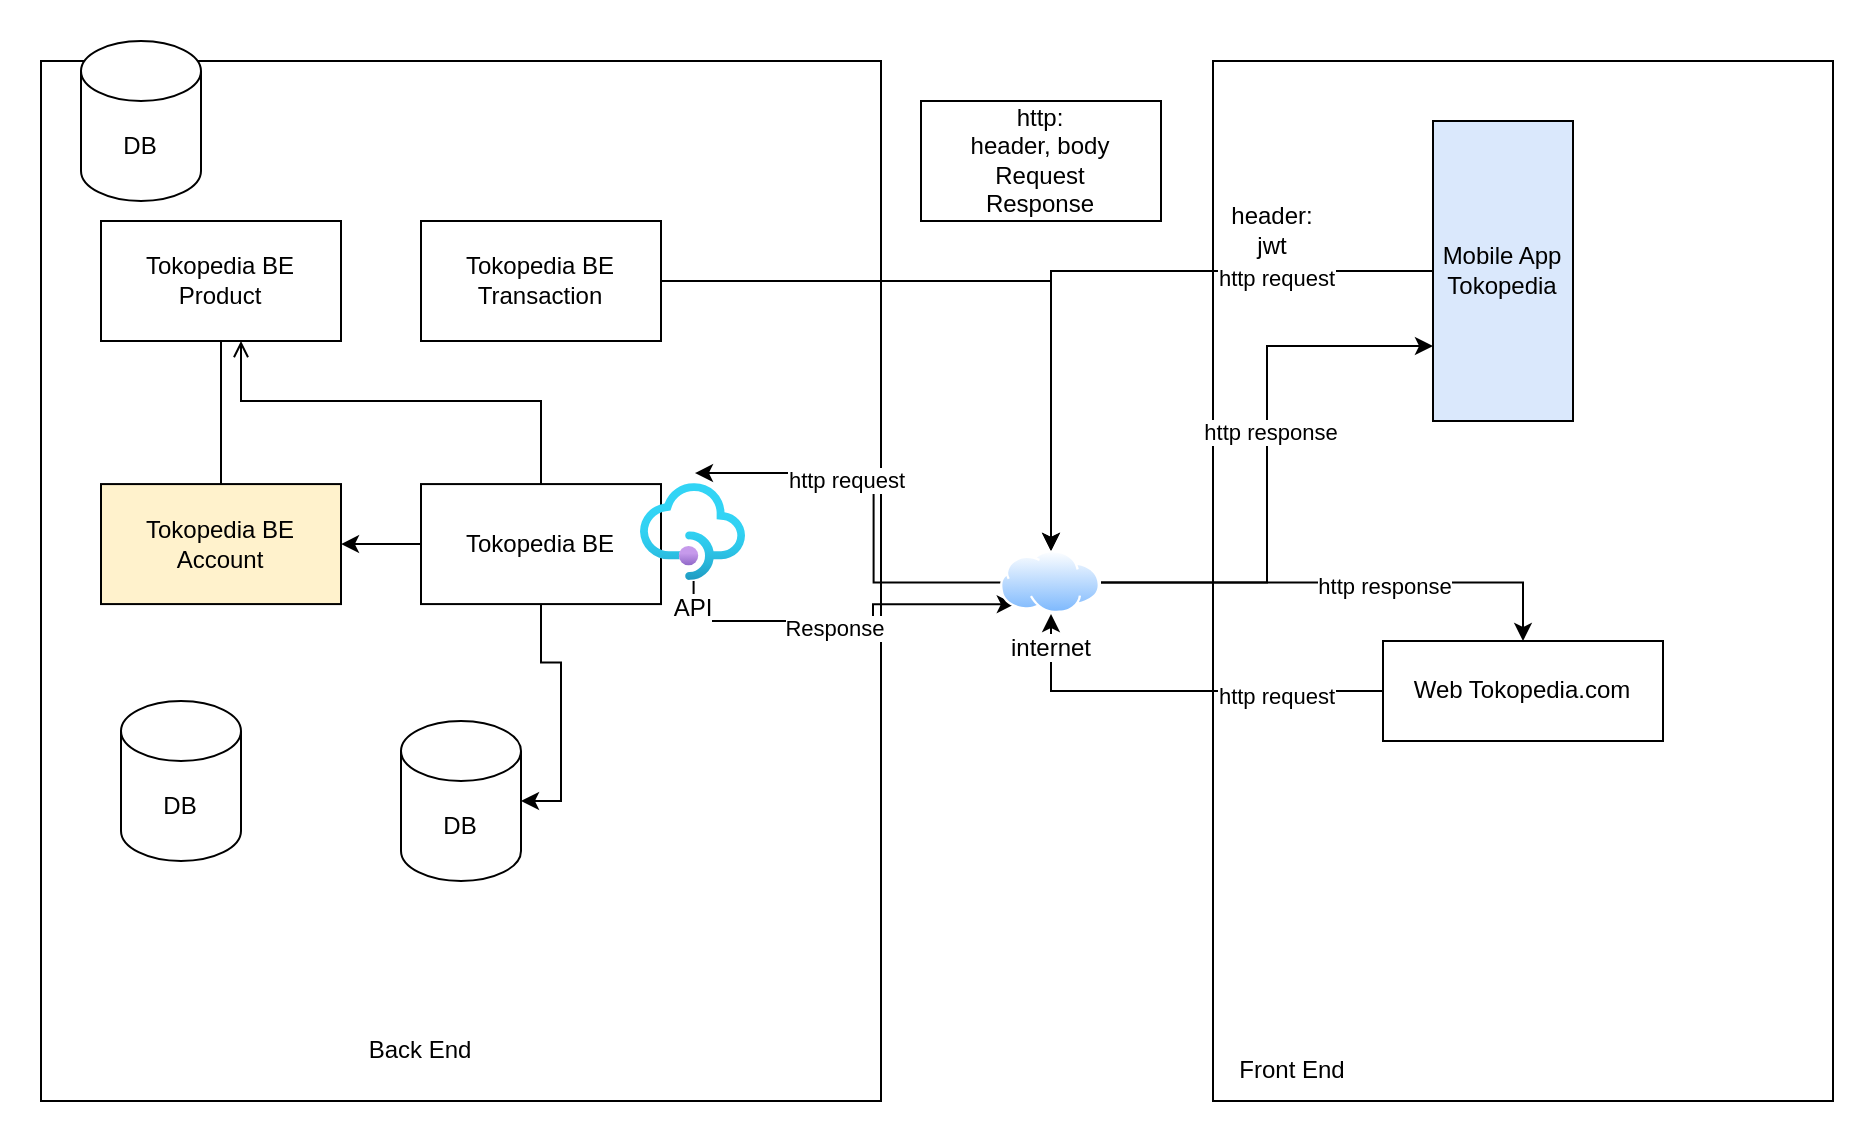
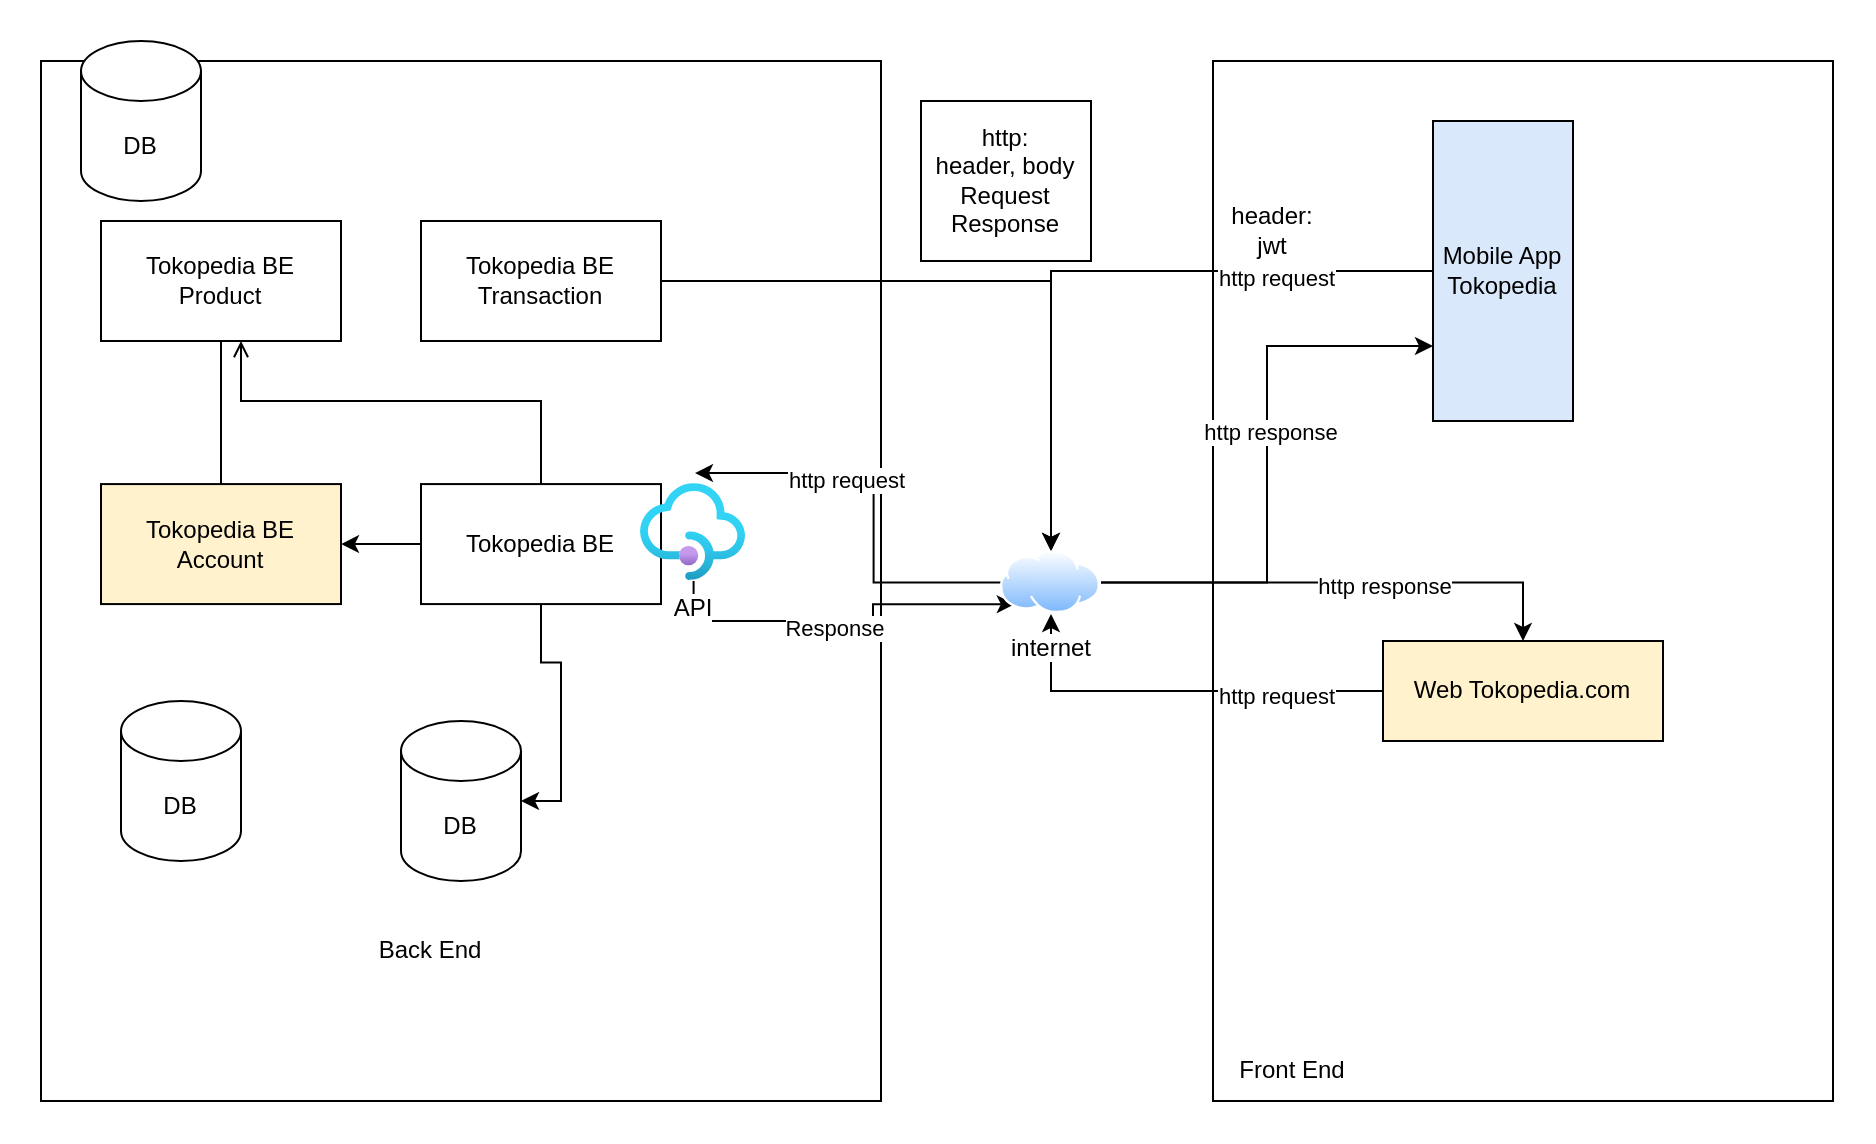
- <mxCell id="27" value="http:&lt;div&gt;header, body&lt;br&gt;Request&lt;br&gt;Response&lt;/div&gt;" style="rounded=0;whiteSpace=wrap;html=1;" vertex="1" parent="1"><mxGeometry x="460" y="50" width="120" height="60" as="geometry" /></mxCell>
+ <mxCell id="27" value="http:&lt;div&gt;header, body&lt;br&gt;Request&lt;br&gt;Response&lt;/div&gt;" style="rounded=0;whiteSpace=wrap;html=1;" vertex="1" parent="1"><mxGeometry x="460" y="50" width="85" height="80" as="geometry" /></mxCell>
- <mxCell id="12" value="Web Tokopedia.com" style="rounded=0;whiteSpace=wrap;html=1;" vertex="1" parent="1"><mxGeometry x="691" y="320" width="140" height="50" as="geometry" /></mxCell>
+ <mxCell id="12" value="Web Tokopedia.com" style="rounded=0;whiteSpace=wrap;html=1;fillColor=#fff2cc;" vertex="1" parent="1"><mxGeometry x="691" y="320" width="140" height="50" as="geometry" /></mxCell>
- <mxCell id="15" value="Back End" style="text;html=1;align=center;verticalAlign=middle;whiteSpace=wrap;rounded=0;" vertex="1" parent="1"><mxGeometry x="180" y="510" width="60" height="30" as="geometry" /></mxCell>
+ <mxCell id="15" value="Back End" style="text;html=1;align=center;verticalAlign=middle;whiteSpace=wrap;rounded=0;" vertex="1" parent="1"><mxGeometry x="185" y="460" width="60" height="30" as="geometry" /></mxCell>
